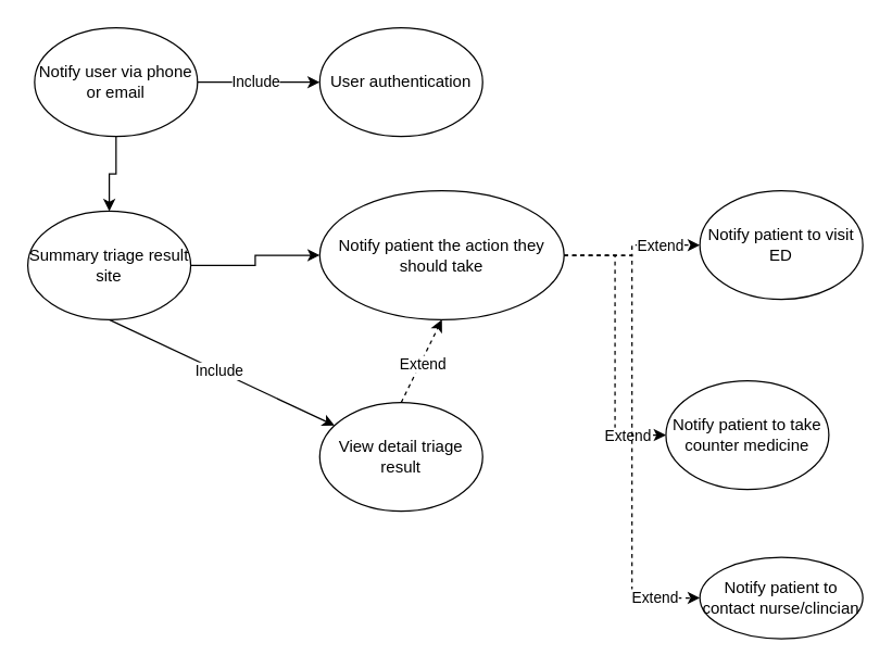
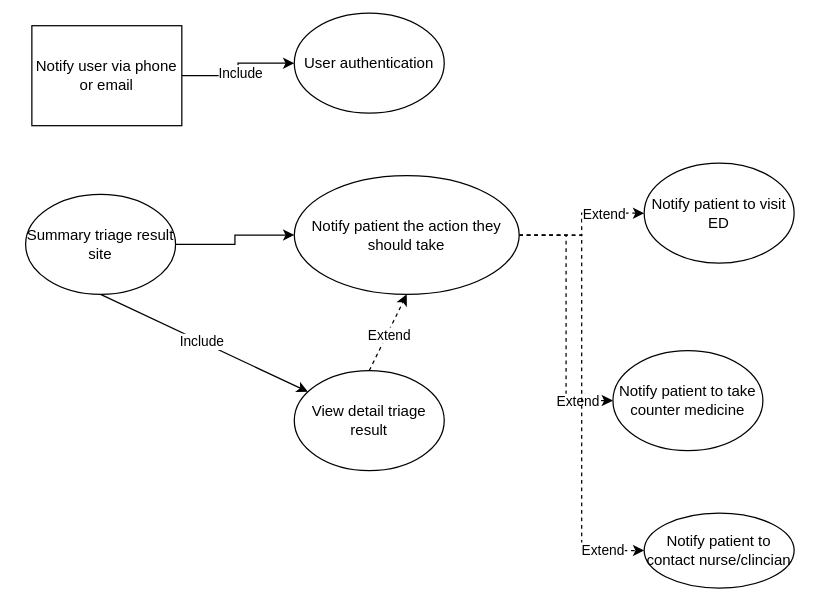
- <mxCell id="5" value="Notify user via phone or email" style="ellipse;whiteSpace=wrap;html=1;" vertex="1" parent="1"><mxGeometry x="25" y="20" width="120" height="80" as="geometry" /></mxCell>
+ <mxCell id="5" value="Notify user via phone or email" style="whiteSpace=wrap;html=1;rounded=0;" vertex="1" parent="1"><mxGeometry x="25" y="20" width="120" height="80" as="geometry" /></mxCell>
- <mxCell id="6" value="User authentication" style="ellipse;whiteSpace=wrap;html=1;" vertex="1" parent="1"><mxGeometry x="235" y="20" width="120" height="80" as="geometry" /></mxCell>
+ <mxCell id="6" value="User authentication" style="ellipse;whiteSpace=wrap;html=1;" vertex="1" parent="1"><mxGeometry x="235" y="10" width="120" height="80" as="geometry" /></mxCell>
- <mxCell id="4" style="edgeStyle=orthogonalEdgeStyle;rounded=0;orthogonalLoop=1;jettySize=auto;html=1;exitX=0.5;exitY=1;exitDx=0;exitDy=0;" edge="1" parent="1" source="5" target="10"><mxGeometry relative="1" as="geometry" /></mxCell>
- <mxCell id="20" value="Notify patient to visit ED" style="ellipse;whiteSpace=wrap;html=1;" vertex="1" parent="1"><mxGeometry x="515" y="140" width="120" height="80" as="geometry" /></mxCell>
+ <mxCell id="20" value="Notify patient to visit ED" style="ellipse;whiteSpace=wrap;html=1;" vertex="1" parent="1"><mxGeometry x="515" y="130" width="120" height="80" as="geometry" /></mxCell>
